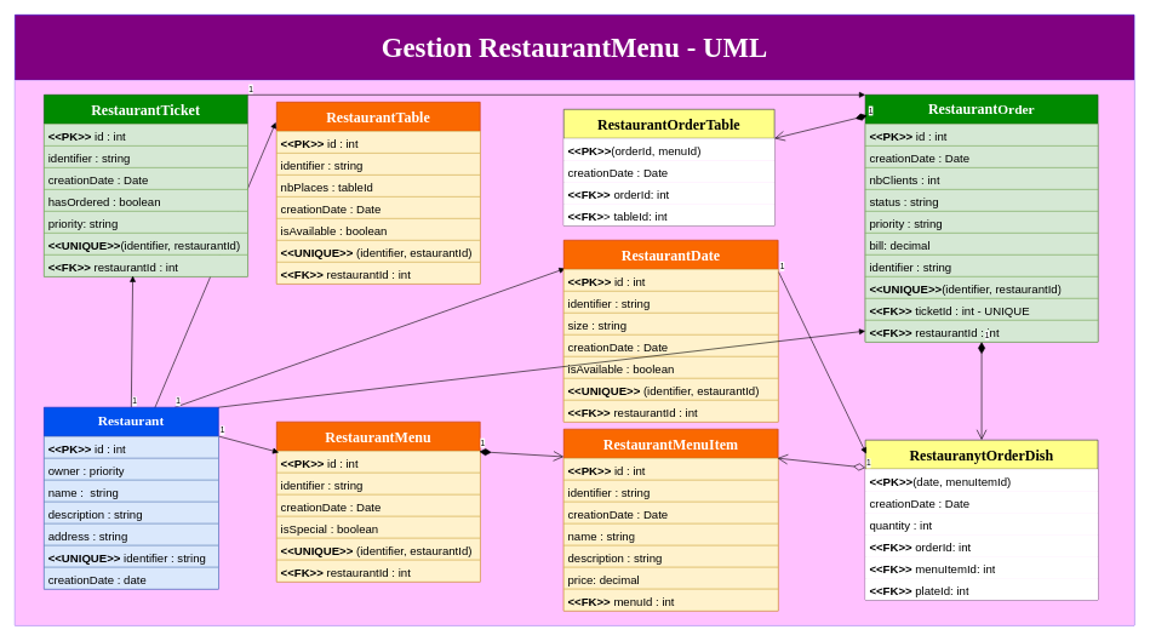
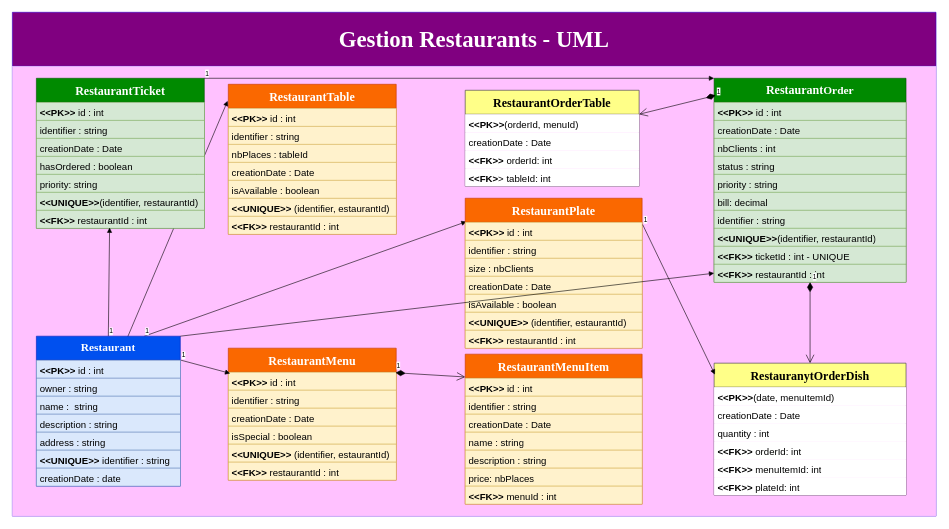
- <mxCell id="2" value="&lt;font face=&quot;Verdana&quot; style=&quot;font-size: 38px;&quot;&gt;Gestion RestaurantMenu - UML&lt;/font&gt;" style="swimlane;whiteSpace=wrap;html=1;fillColor=light-dark(#800080, #ffa7ff);strokeColor=#3700CC;startSize=90;fontColor=#FFFFFF;labelBackgroundColor=none;" parent="1" vertex="1"><mxGeometry x="20" y="20" width="1540" height="840" as="geometry"><mxRectangle x="-400" y="40" width="390" height="60" as="alternateBounds" /></mxGeometry></mxCell>
+ <mxCell id="2" value="&lt;font face=&quot;Verdana&quot; style=&quot;font-size: 38px;&quot;&gt;Gestion Restaurants - UML&lt;/font&gt;" style="swimlane;whiteSpace=wrap;html=1;fillColor=light-dark(#800080, #ffa7ff);strokeColor=#3700CC;startSize=90;fontColor=#FFFFFF;labelBackgroundColor=none;" parent="1" vertex="1"><mxGeometry x="20" y="20" width="1540" height="840" as="geometry"><mxRectangle x="-400" y="40" width="390" height="60" as="alternateBounds" /></mxGeometry></mxCell>
- <mxCell id="70" value="&lt;b style=&quot;color: rgb(255, 255, 255); font-family: Verdana; font-size: 20px;&quot;&gt;Restaurant&lt;/b&gt;&lt;font face=&quot;Verdana&quot; style=&quot;color: light-dark(rgb(255, 255, 255), rgb(237, 237, 237)); font-size: 20px;&quot;&gt;&lt;b&gt;&lt;font&gt;Date&lt;/font&gt;&lt;/b&gt;&lt;/font&gt;" style="swimlane;fontStyle=0;childLayout=stackLayout;horizontal=1;startSize=40;horizontalStack=0;resizeParent=1;resizeParentMax=0;resizeLast=0;collapsible=1;marginBottom=0;whiteSpace=wrap;html=1;fillColor=#fa6800;strokeColor=#C73500;fontColor=#000000;" parent="2" vertex="1"><mxGeometry x="755" y="310" width="295" height="250" as="geometry"><mxRectangle x="755" y="310" width="280" height="40" as="alternateBounds" /></mxGeometry></mxCell>
+ <mxCell id="70" value="&lt;b style=&quot;color: rgb(255, 255, 255); font-family: Verdana; font-size: 20px;&quot;&gt;Restaurant&lt;/b&gt;&lt;font face=&quot;Verdana&quot; style=&quot;color: light-dark(rgb(255, 255, 255), rgb(237, 237, 237)); font-size: 20px;&quot;&gt;&lt;b&gt;&lt;font&gt;Plate&lt;/font&gt;&lt;/b&gt;&lt;/font&gt;" style="swimlane;fontStyle=0;childLayout=stackLayout;horizontal=1;startSize=40;horizontalStack=0;resizeParent=1;resizeParentMax=0;resizeLast=0;collapsible=1;marginBottom=0;whiteSpace=wrap;html=1;fillColor=#fa6800;strokeColor=#C73500;fontColor=#000000;" parent="2" vertex="1"><mxGeometry x="755" y="310" width="295" height="250" as="geometry"><mxRectangle x="755" y="310" width="280" height="40" as="alternateBounds" /></mxGeometry></mxCell>
- <mxCell id="73" value="&lt;font style=&quot;font-size: 16px;&quot;&gt;size : string&lt;/font&gt;" style="text;strokeColor=#d6b656;fillColor=#fff2cc;align=left;verticalAlign=middle;spacingLeft=4;spacingRight=4;overflow=hidden;points=[[0,0.5],[1,0.5]];portConstraint=eastwest;rotatable=0;whiteSpace=wrap;html=1;fontSize=20;" parent="70" vertex="1"><mxGeometry y="100" width="295" height="30" as="geometry" /></mxCell>
+ <mxCell id="73" value="&lt;font style=&quot;font-size: 16px;&quot;&gt;size : nbClients&lt;/font&gt;" style="text;strokeColor=#d6b656;fillColor=#fff2cc;align=left;verticalAlign=middle;spacingLeft=4;spacingRight=4;overflow=hidden;points=[[0,0.5],[1,0.5]];portConstraint=eastwest;rotatable=0;whiteSpace=wrap;html=1;fontSize=20;" parent="70" vertex="1"><mxGeometry y="100" width="295" height="30" as="geometry" /></mxCell>
- <mxCell id="86" value="1" style="endArrow=open;html=1;endSize=12;startArrow=diamondThin;startSize=14;startFill=0;align=left;verticalAlign=bottom;rounded=0;entryX=0.997;entryY=0.16;entryDx=0;entryDy=0;exitX=0;exitY=0.173;exitDx=0;exitDy=0;exitPerimeter=0;entryPerimeter=0;" parent="2" source="53" target="43" edge="1"><mxGeometry x="-1" y="3" relative="1" as="geometry"><mxPoint x="600" y="510" as="sourcePoint" /><mxPoint x="760" y="510" as="targetPoint" /></mxGeometry></mxCell>
- <mxCell id="64" value="&lt;font style=&quot;font-size: 16px;&quot;&gt;owner : priority&lt;/font&gt;" style="text;strokeColor=#6c8ebf;fillColor=#dae8fc;align=left;verticalAlign=middle;spacingLeft=4;spacingRight=4;overflow=hidden;points=[[0,0.5],[1,0.5]];portConstraint=eastwest;rotatable=0;whiteSpace=wrap;html=1;fontSize=20;" parent="62" vertex="1"><mxGeometry y="70" width="240" height="30" as="geometry" /></mxCell>
+ <mxCell id="64" value="&lt;font style=&quot;font-size: 16px;&quot;&gt;owner : string&lt;/font&gt;" style="text;strokeColor=#6c8ebf;fillColor=#dae8fc;align=left;verticalAlign=middle;spacingLeft=4;spacingRight=4;overflow=hidden;points=[[0,0.5],[1,0.5]];portConstraint=eastwest;rotatable=0;whiteSpace=wrap;html=1;fontSize=20;" parent="62" vertex="1"><mxGeometry y="70" width="240" height="30" as="geometry" /></mxCell>
- <mxCell id="49" value="&lt;font style=&quot;font-size: 16px;&quot;&gt;price: decimal&lt;/font&gt;" style="text;strokeColor=#d6b656;fillColor=#fff2cc;align=left;verticalAlign=middle;spacingLeft=4;spacingRight=4;overflow=hidden;points=[[0,0.5],[1,0.5]];portConstraint=eastwest;rotatable=0;whiteSpace=wrap;html=1;fontSize=20;" parent="43" vertex="1"><mxGeometry y="190" width="295" height="30" as="geometry" /></mxCell>
+ <mxCell id="49" value="&lt;font style=&quot;font-size: 16px;&quot;&gt;price: nbPlaces&lt;/font&gt;" style="text;strokeColor=#d6b656;fillColor=#fff2cc;align=left;verticalAlign=middle;spacingLeft=4;spacingRight=4;overflow=hidden;points=[[0,0.5],[1,0.5]];portConstraint=eastwest;rotatable=0;whiteSpace=wrap;html=1;fontSize=20;" parent="43" vertex="1"><mxGeometry y="190" width="295" height="30" as="geometry" /></mxCell>
